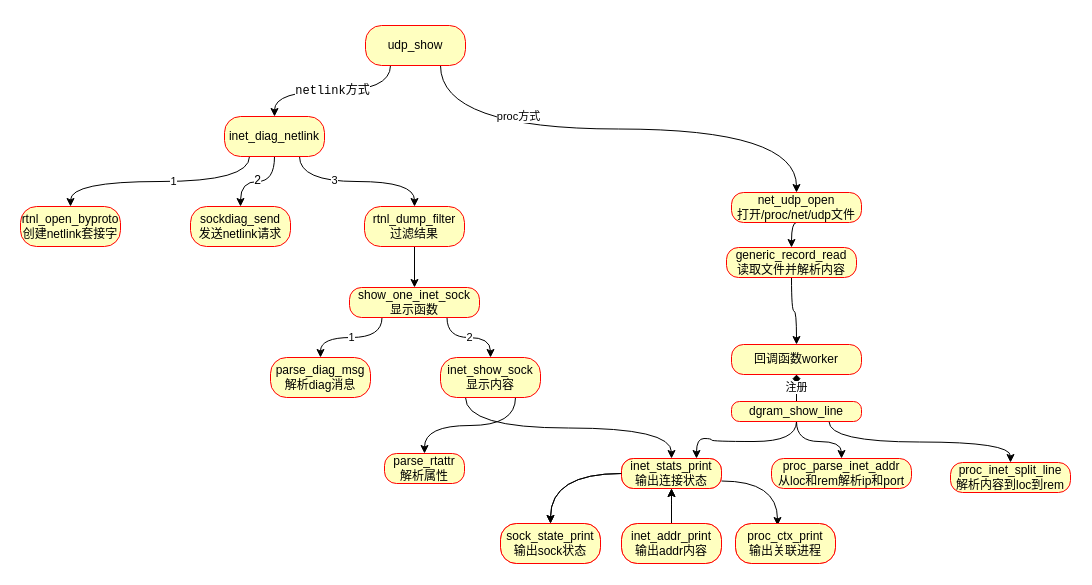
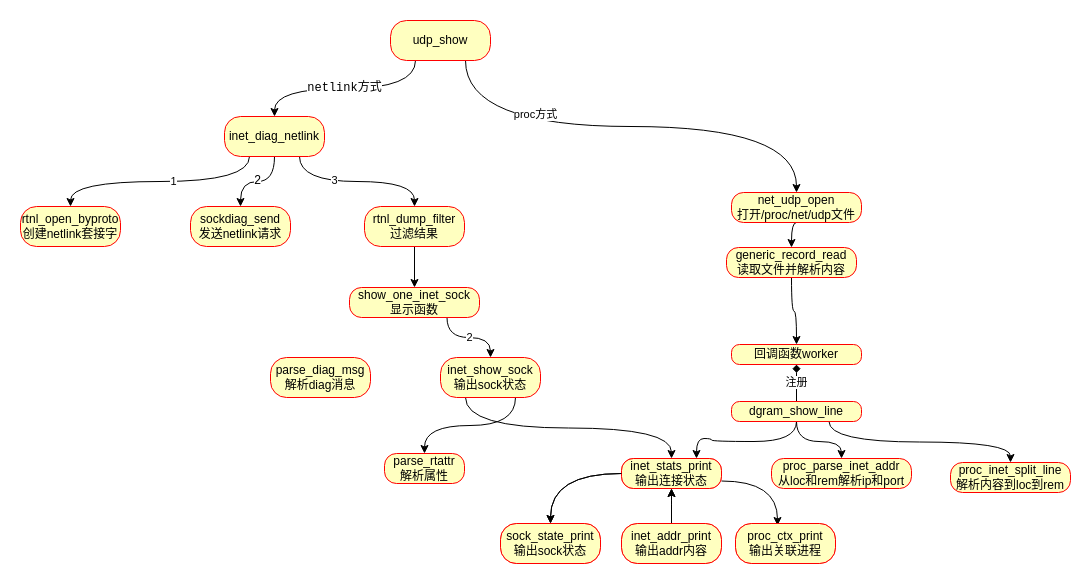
- <mxCell id="5" value="udp_show" style="rounded=1;whiteSpace=wrap;arcSize=40;fontColor=#000000;fillColor=#ffffc0;strokeColor=#ff0000;fontSize=12;html=1;" parent="1" vertex="1"><mxGeometry x="365" y="25" width="100" height="40" as="geometry" /></mxCell>
+ <mxCell id="5" value="udp_show" style="rounded=1;whiteSpace=wrap;arcSize=40;fontColor=#000000;fillColor=#ffffc0;strokeColor=#ff0000;fontSize=12;html=1;" parent="1" vertex="1"><mxGeometry x="390" y="20" width="100" height="40" as="geometry" /></mxCell>
- <mxCell id="16" value="1" style="edgeStyle=orthogonalEdgeStyle;rounded=0;orthogonalLoop=1;jettySize=auto;html=1;exitX=0.25;exitY=1;exitDx=0;exitDy=0;entryX=0.5;entryY=0;entryDx=0;entryDy=0;curved=1;" edge="1" parent="1" source="18" target="19"><mxGeometry relative="1" as="geometry"><Array as="points"><mxPoint x="382" y="337" /><mxPoint x="320" y="337" /></Array></mxGeometry></mxCell>
- <mxCell id="35" value="回调函数worker" style="rounded=1;whiteSpace=wrap;arcSize=40;fontColor=#000000;fillColor=#ffffc0;strokeColor=#ff0000;fontSize=12;html=1;" vertex="1" parent="1"><mxGeometry x="731" y="344" width="130" height="30" as="geometry" /></mxCell>
+ <mxCell id="35" value="回调函数worker" style="rounded=1;whiteSpace=wrap;arcSize=40;fontColor=#000000;fillColor=#ffffc0;strokeColor=#ff0000;fontSize=12;html=1;" vertex="1" parent="1"><mxGeometry x="731" y="344" width="130" height="20" as="geometry" /></mxCell>
- <mxCell id="22" value="inet_show_sock&lt;br&gt;显示内容" style="rounded=1;whiteSpace=wrap;arcSize=40;fontColor=#000000;fillColor=#ffffc0;strokeColor=#ff0000;fontSize=12;html=1;" vertex="1" parent="1"><mxGeometry x="440" y="357" width="100" height="40" as="geometry" /></mxCell>
+ <mxCell id="22" value="inet_show_sock&lt;br&gt;输出sock状态" style="rounded=1;whiteSpace=wrap;arcSize=40;fontColor=#000000;fillColor=#ffffc0;strokeColor=#ff0000;fontSize=12;html=1;" vertex="1" parent="1"><mxGeometry x="440" y="357" width="100" height="40" as="geometry" /></mxCell>
